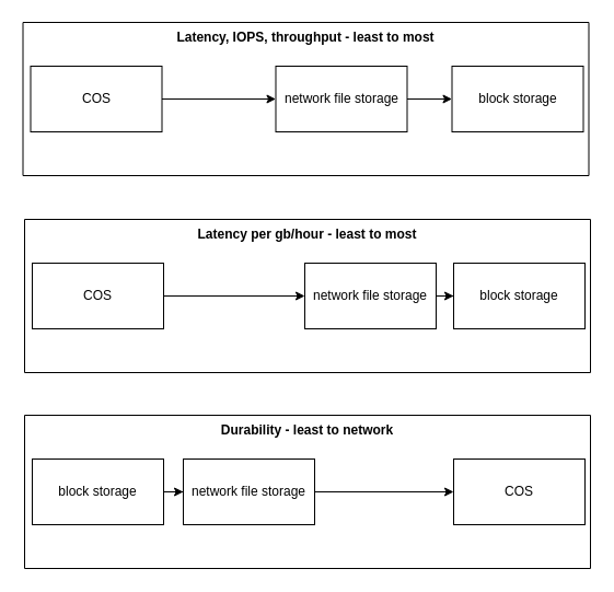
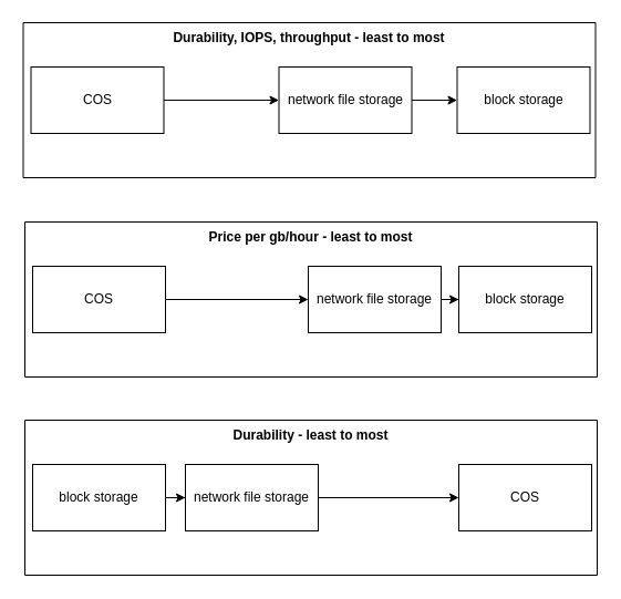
- <mxCell id="13" value="Latency, IOPS, throughput - least to most" style="swimlane;startSize=0;verticalAlign=top;" parent="1" vertex="1"><mxGeometry x="20.5" y="20" width="517" height="140" as="geometry" /></mxCell>
+ <mxCell id="13" value="Durability, IOPS, throughput - least to most" style="swimlane;startSize=0;verticalAlign=top;" parent="1" vertex="1"><mxGeometry x="20.5" y="20" width="517" height="140" as="geometry" /></mxCell>
- <mxCell id="19" value="Latency per gb/hour - least to most" style="swimlane;startSize=0;verticalAlign=top;" parent="1" vertex="1"><mxGeometry x="22" y="200" width="517" height="140" as="geometry" /></mxCell>
+ <mxCell id="19" value="Price per gb/hour - least to most" style="swimlane;startSize=0;verticalAlign=top;" parent="1" vertex="1"><mxGeometry x="22" y="200" width="517" height="140" as="geometry" /></mxCell>
- <mxCell id="7" value="Durability - least to network" style="swimlane;startSize=0;verticalAlign=top;" parent="1" vertex="1"><mxGeometry x="22" y="379" width="517" height="140" as="geometry" /></mxCell>
+ <mxCell id="7" value="Durability - least to most" style="swimlane;startSize=0;verticalAlign=top;" parent="1" vertex="1"><mxGeometry x="22" y="379" width="517" height="140" as="geometry" /></mxCell>
